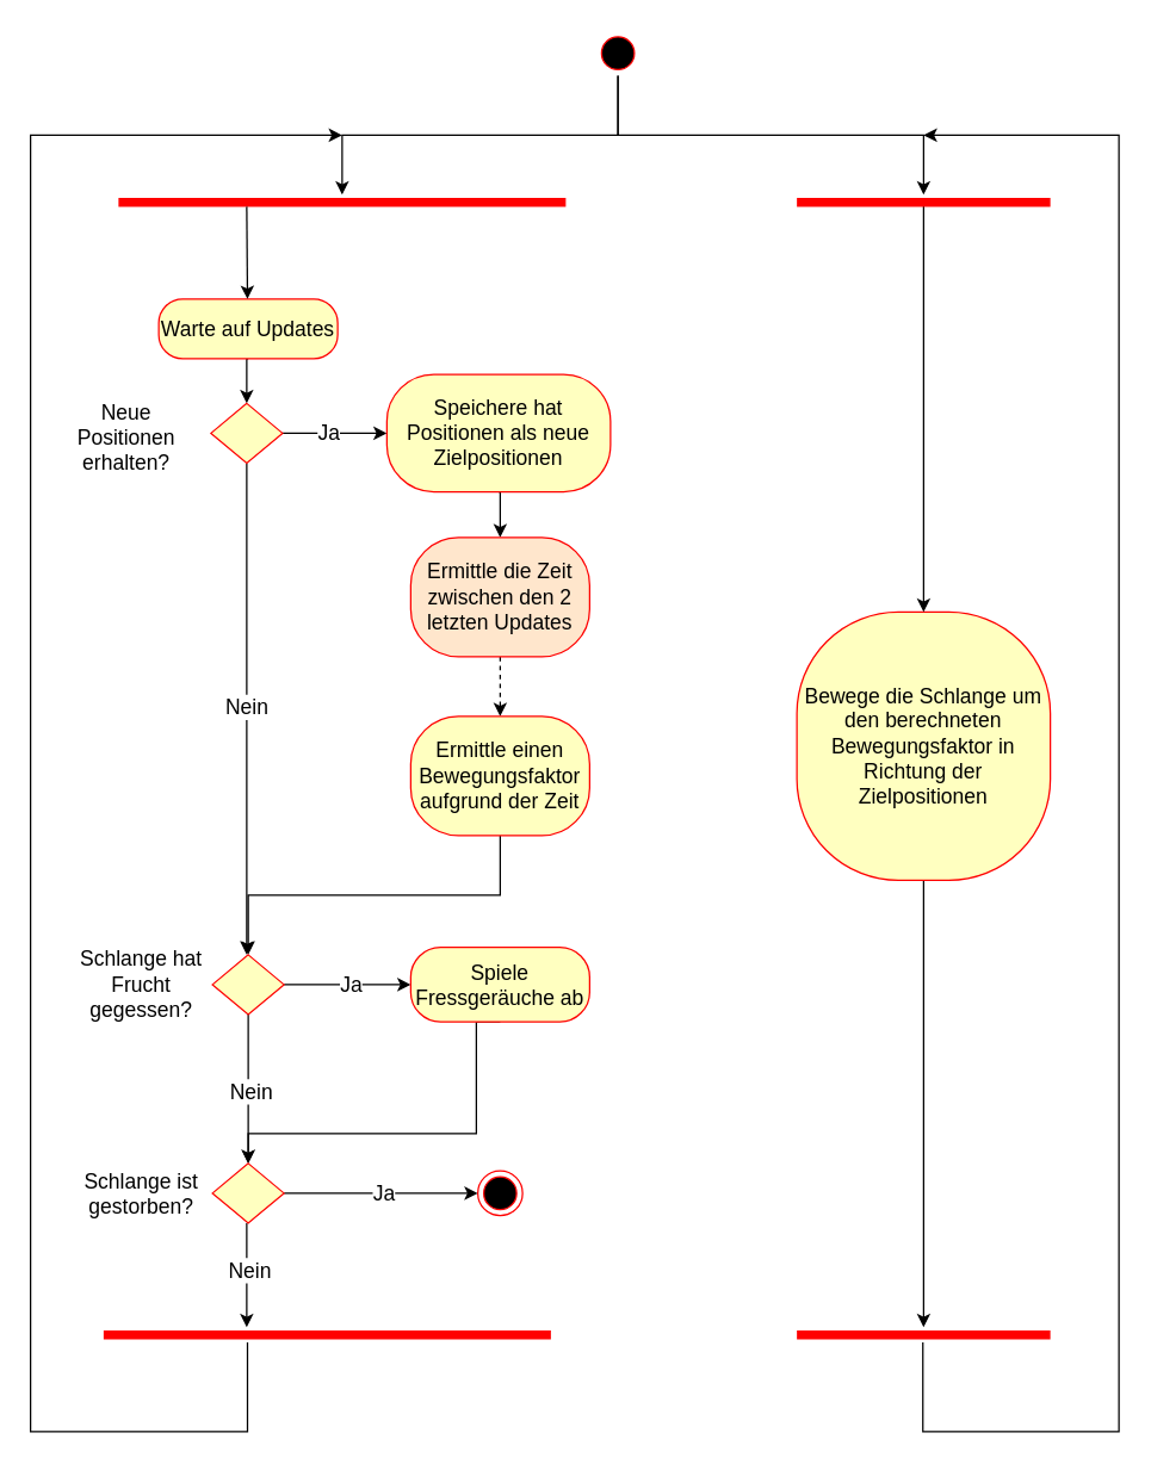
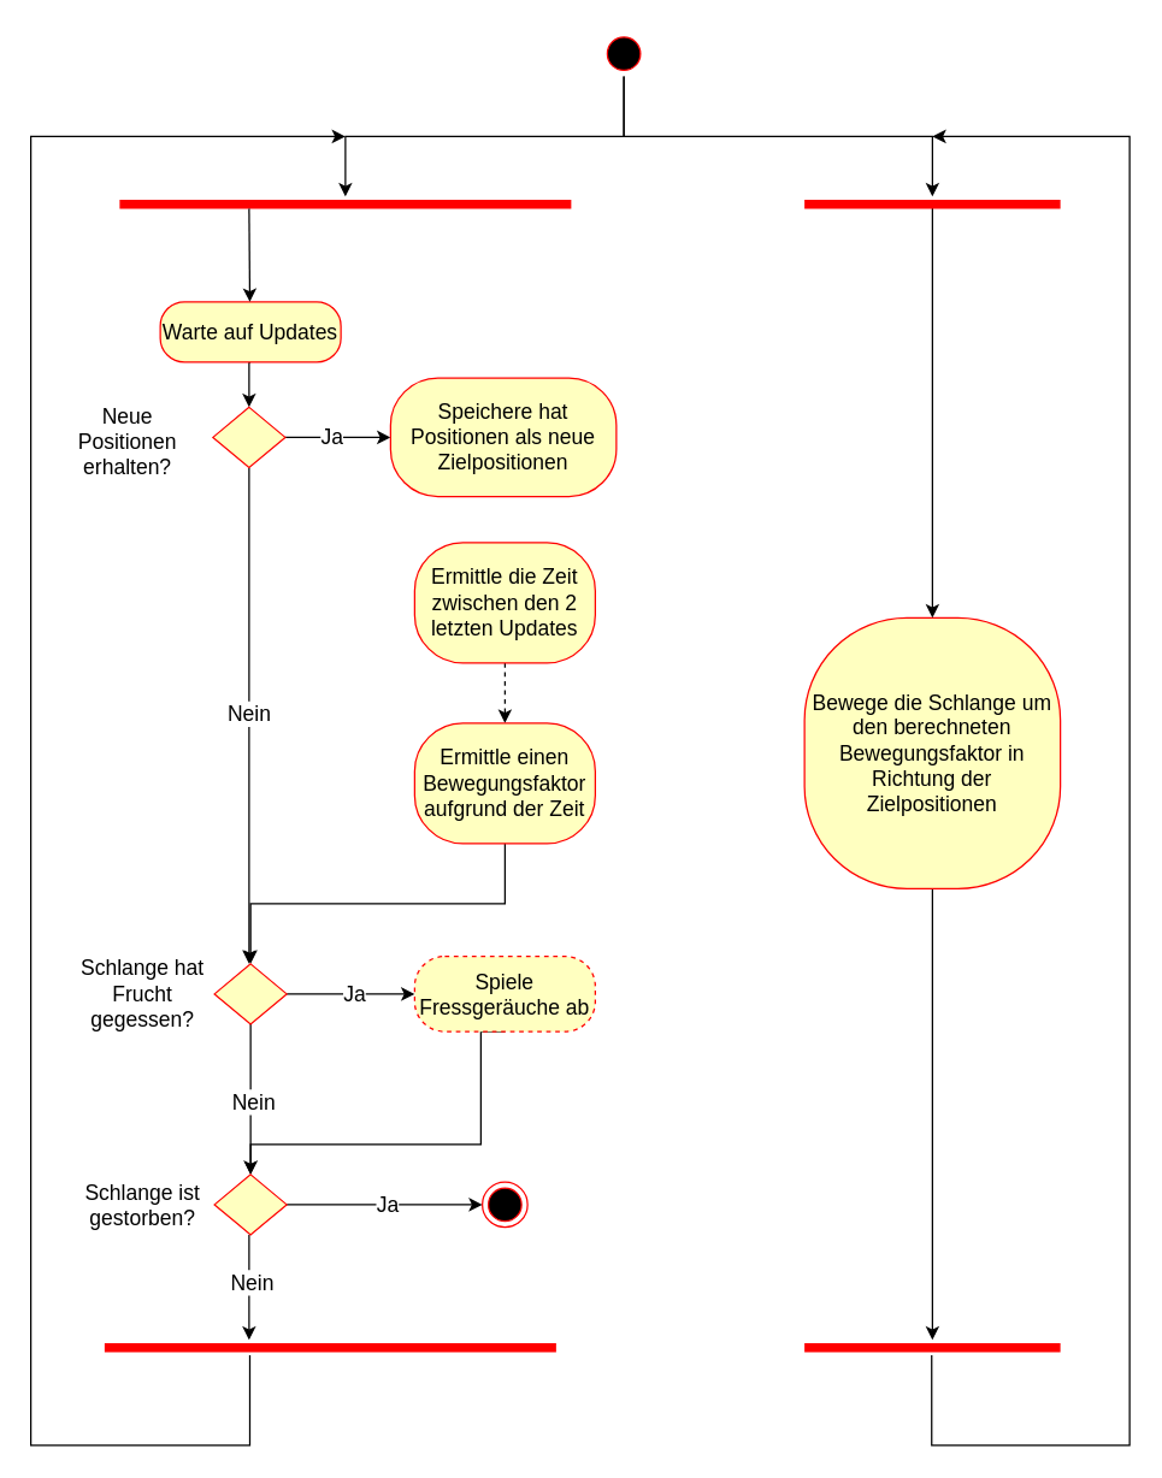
- <mxCell id="13" style="edgeStyle=orthogonalEdgeStyle;rounded=0;orthogonalLoop=1;jettySize=auto;html=1;exitX=0.5;exitY=1;exitDx=0;exitDy=0;entryX=0.5;entryY=0;entryDx=0;entryDy=0;" parent="1" source="14" target="17" edge="1"><mxGeometry relative="1" as="geometry" /></mxCell>
- <mxCell id="17" value="&lt;font style=&quot;font-size: 14px;&quot;&gt;Ermittle die Zeit zwischen den 2 letzten Updates&lt;/font&gt;" style="rounded=1;whiteSpace=wrap;html=1;arcSize=40;fontColor=#000000;fillColor=#ffe6cc;strokeColor=#ff0000;" parent="1" vertex="1"><mxGeometry x="275" y="360" width="120" height="80" as="geometry" /></mxCell>
+ <mxCell id="17" value="&lt;font style=&quot;font-size: 14px;&quot;&gt;Ermittle die Zeit zwischen den 2 letzten Updates&lt;/font&gt;" style="rounded=1;whiteSpace=wrap;html=1;arcSize=40;fontColor=#000000;fillColor=#ffffc0;strokeColor=#ff0000;" parent="1" vertex="1"><mxGeometry x="275" y="360" width="120" height="80" as="geometry" /></mxCell>
- <mxCell id="33" value="&lt;span style=&quot;font-size: 14px;&quot;&gt;Spiele Fressgeräuche ab&lt;/span&gt;" style="rounded=1;whiteSpace=wrap;html=1;arcSize=40;fontColor=#000000;fillColor=#ffffc0;strokeColor=#ff0000;" vertex="1" parent="1"><mxGeometry x="275" y="635" width="120" height="50" as="geometry" /></mxCell>
+ <mxCell id="33" value="&lt;span style=&quot;font-size: 14px;&quot;&gt;Spiele Fressgeräuche ab&lt;/span&gt;" style="rounded=1;whiteSpace=wrap;html=1;arcSize=40;fontColor=#000000;fillColor=#ffffc0;strokeColor=#ff0000;dashed=1;" vertex="1" parent="1"><mxGeometry x="275" y="635" width="120" height="50" as="geometry" /></mxCell>
